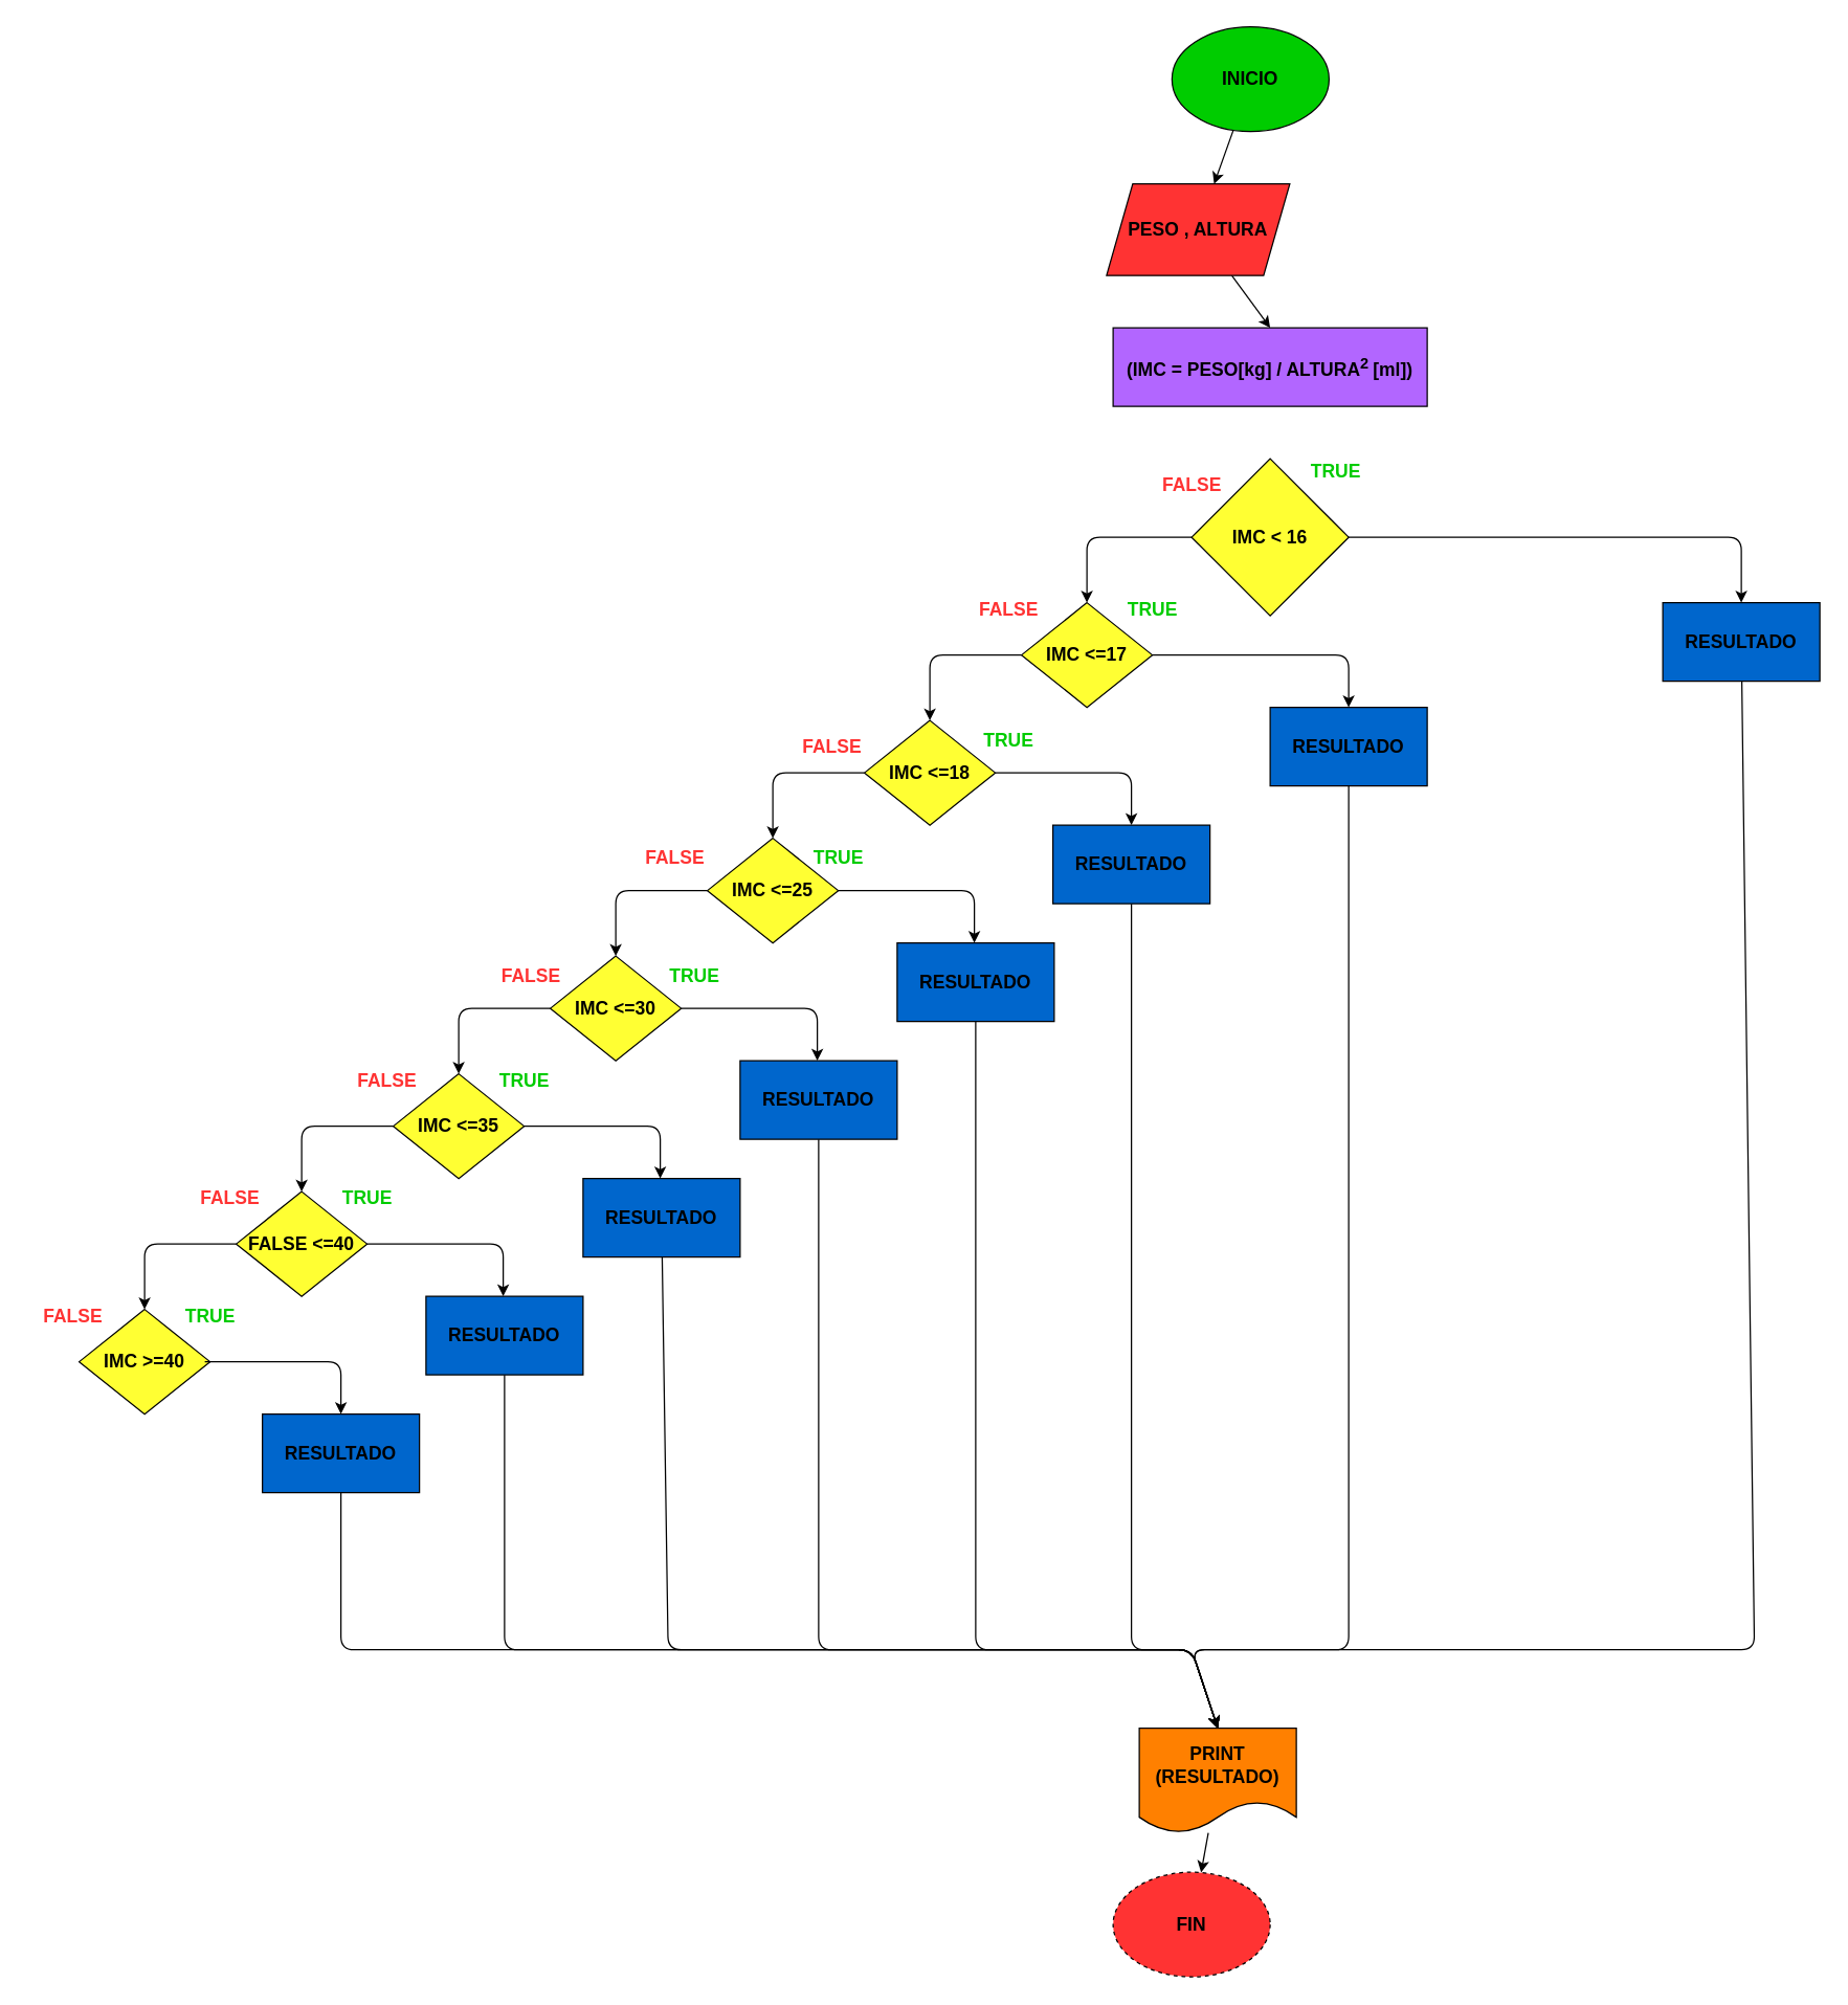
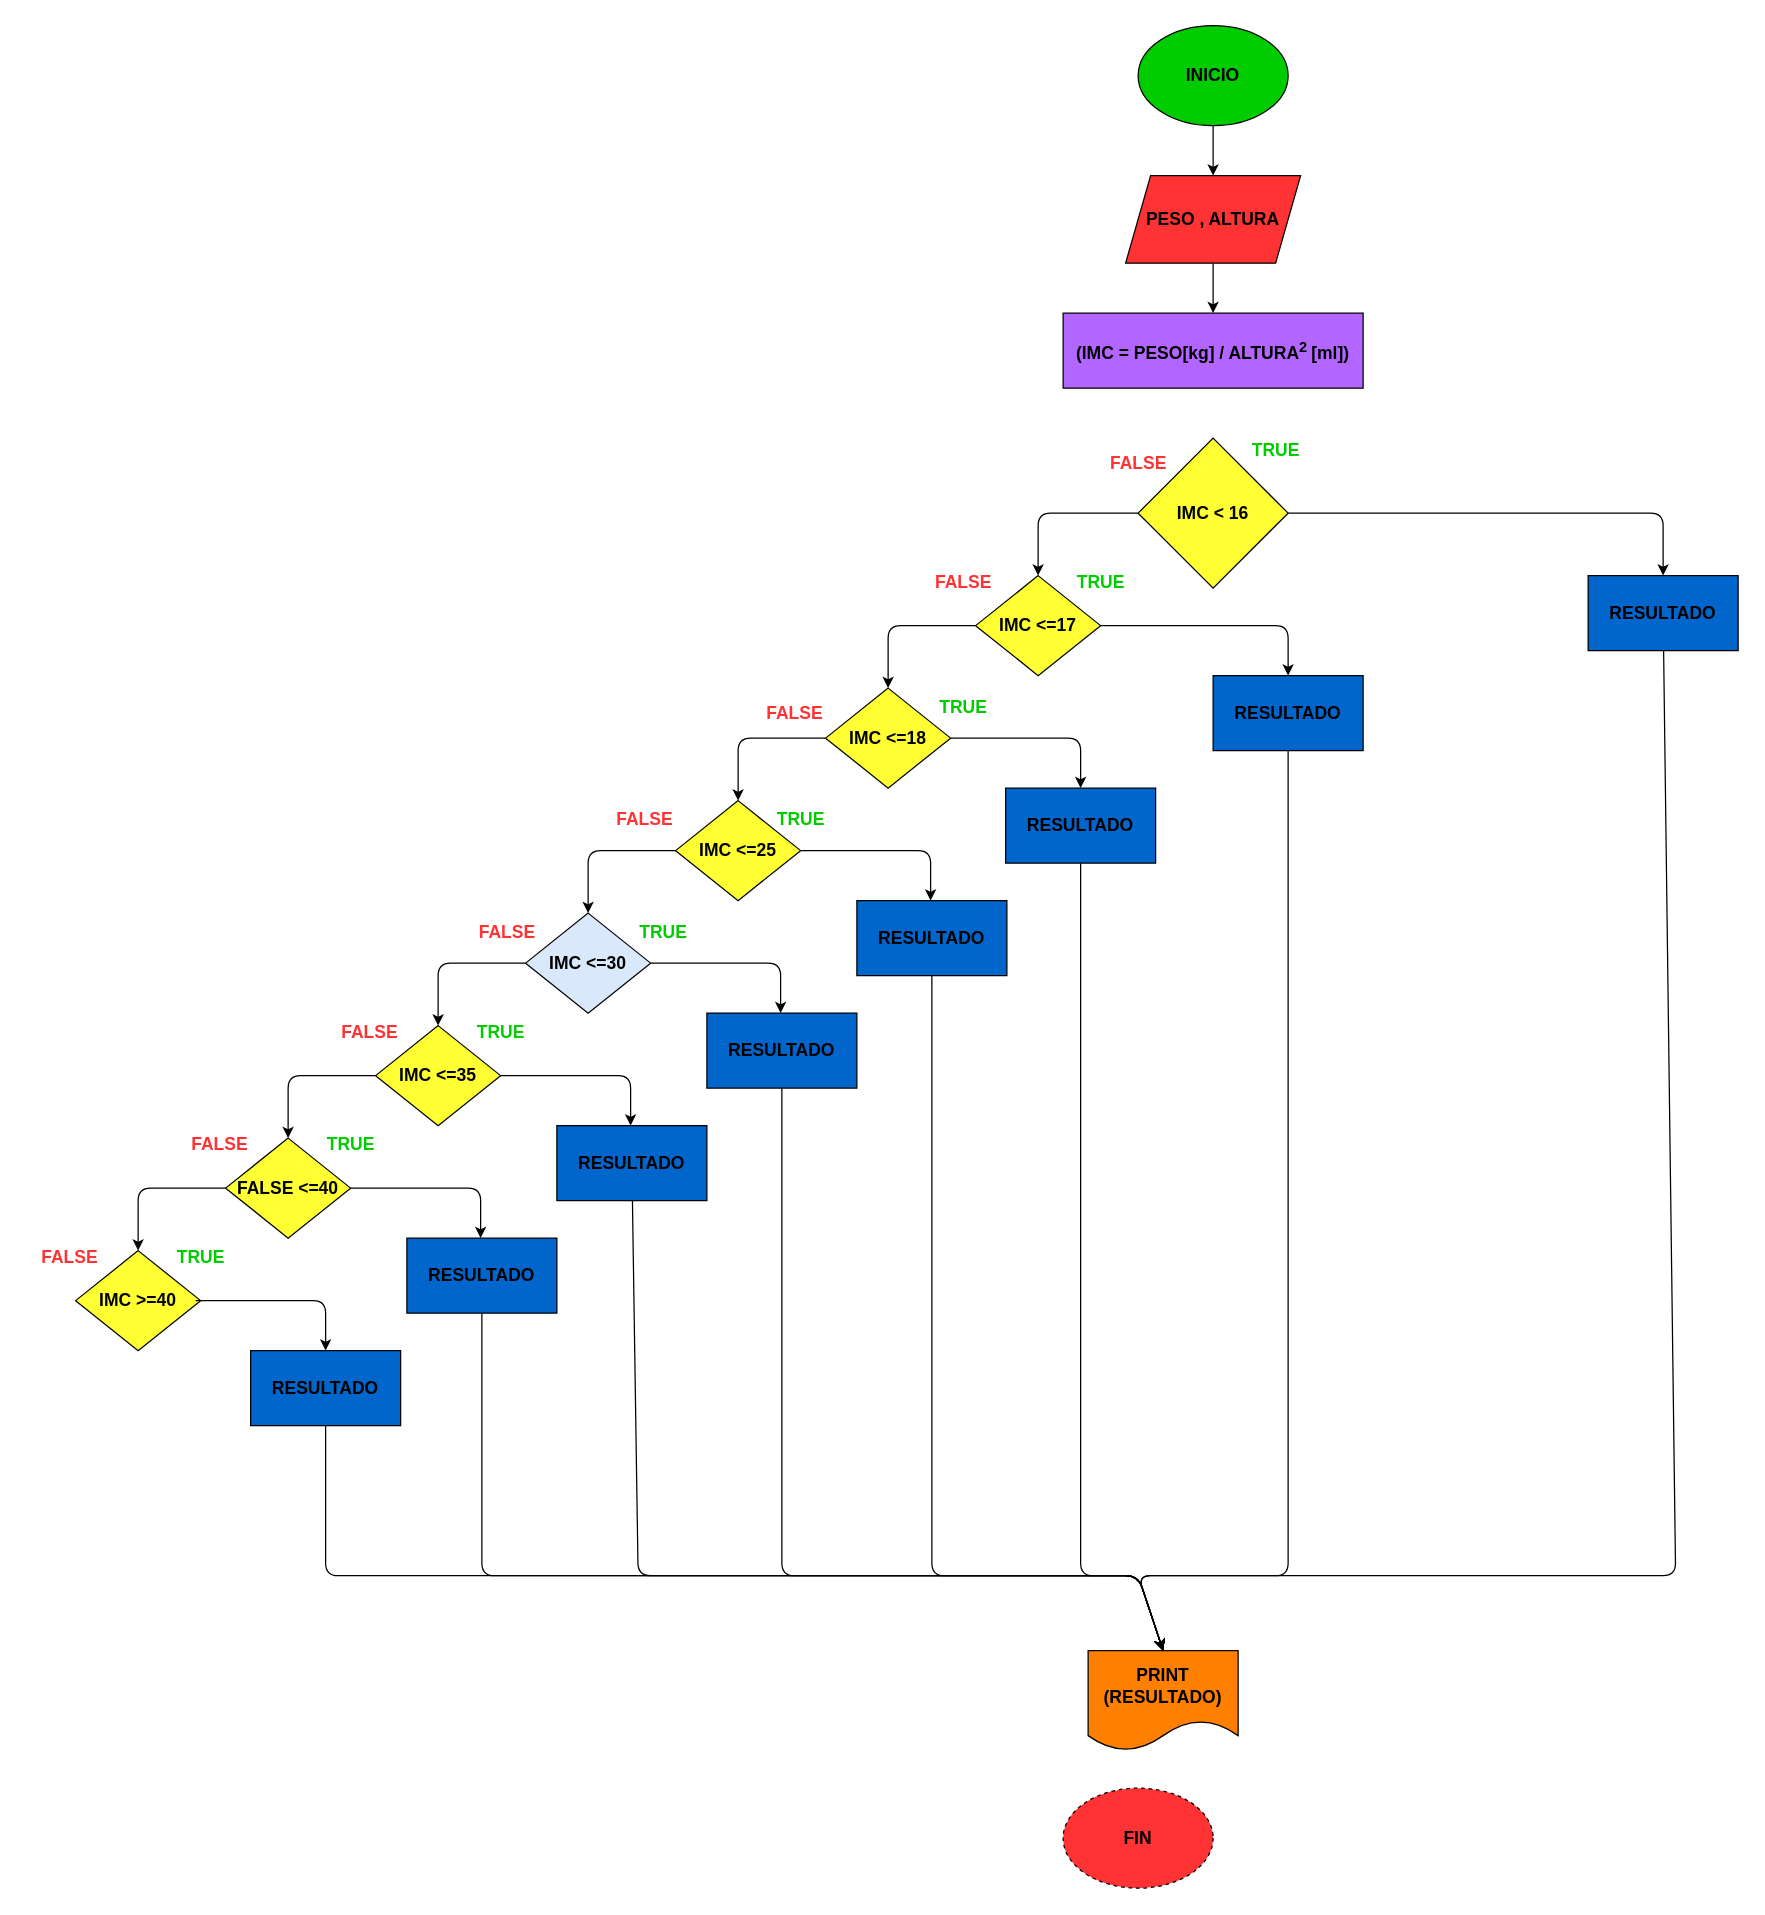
- <mxCell id="3" value="&lt;font color=&quot;#000000&quot; style=&quot;font-size: 14px;&quot;&gt;&lt;b&gt;INICIO&lt;/b&gt;&lt;/font&gt;" style="ellipse;whiteSpace=wrap;html=1;fillColor=#00CC00;" parent="1" vertex="1"><mxGeometry x="895" y="20" width="120" height="80" as="geometry" /></mxCell>
+ <mxCell id="3" value="&lt;font color=&quot;#000000&quot; style=&quot;font-size: 14px;&quot;&gt;&lt;b&gt;INICIO&lt;/b&gt;&lt;/font&gt;" style="ellipse;whiteSpace=wrap;html=1;fillColor=#00CC00;" parent="1" vertex="1"><mxGeometry x="910" width="120" height="80" as="geometry" y="20" /></mxCell>
- <mxCell id="5" value="&lt;b&gt;PESO , ALTURA&lt;/b&gt;" style="shape=parallelogram;perimeter=parallelogramPerimeter;whiteSpace=wrap;html=1;fixedSize=1;fontSize=14;fontColor=#000000;fillColor=#FF3333;" parent="1" vertex="1"><mxGeometry x="845" y="140" width="140" height="70" as="geometry" /></mxCell>
+ <mxCell id="5" value="&lt;b&gt;PESO , ALTURA&lt;/b&gt;" style="shape=parallelogram;perimeter=parallelogramPerimeter;whiteSpace=wrap;html=1;fixedSize=1;fontSize=14;fontColor=#000000;fillColor=#FF3333;" parent="1" vertex="1"><mxGeometry x="900" y="140" width="140" height="70" as="geometry" /></mxCell>
- <mxCell id="28" value="&lt;b&gt;IMC &amp;lt;=30&lt;/b&gt;" style="rhombus;whiteSpace=wrap;html=1;fontSize=14;fontColor=#000000;fillColor=#FFFF33;" vertex="1" parent="1"><mxGeometry x="420" y="730" width="100" height="80" as="geometry" /></mxCell>
+ <mxCell id="28" value="&lt;b&gt;IMC &amp;lt;=30&lt;/b&gt;" style="rhombus;whiteSpace=wrap;html=1;fontSize=14;fontColor=#000000;fillColor=#dae8fc;" vertex="1" parent="1"><mxGeometry x="420" y="730" width="100" height="80" as="geometry" /></mxCell>
- <mxCell id="62" value="" style="edgeStyle=none;html=1;fontColor=#FF3333;" edge="1" parent="1" source="63" target="64"><mxGeometry relative="1" as="geometry" /></mxCell>
